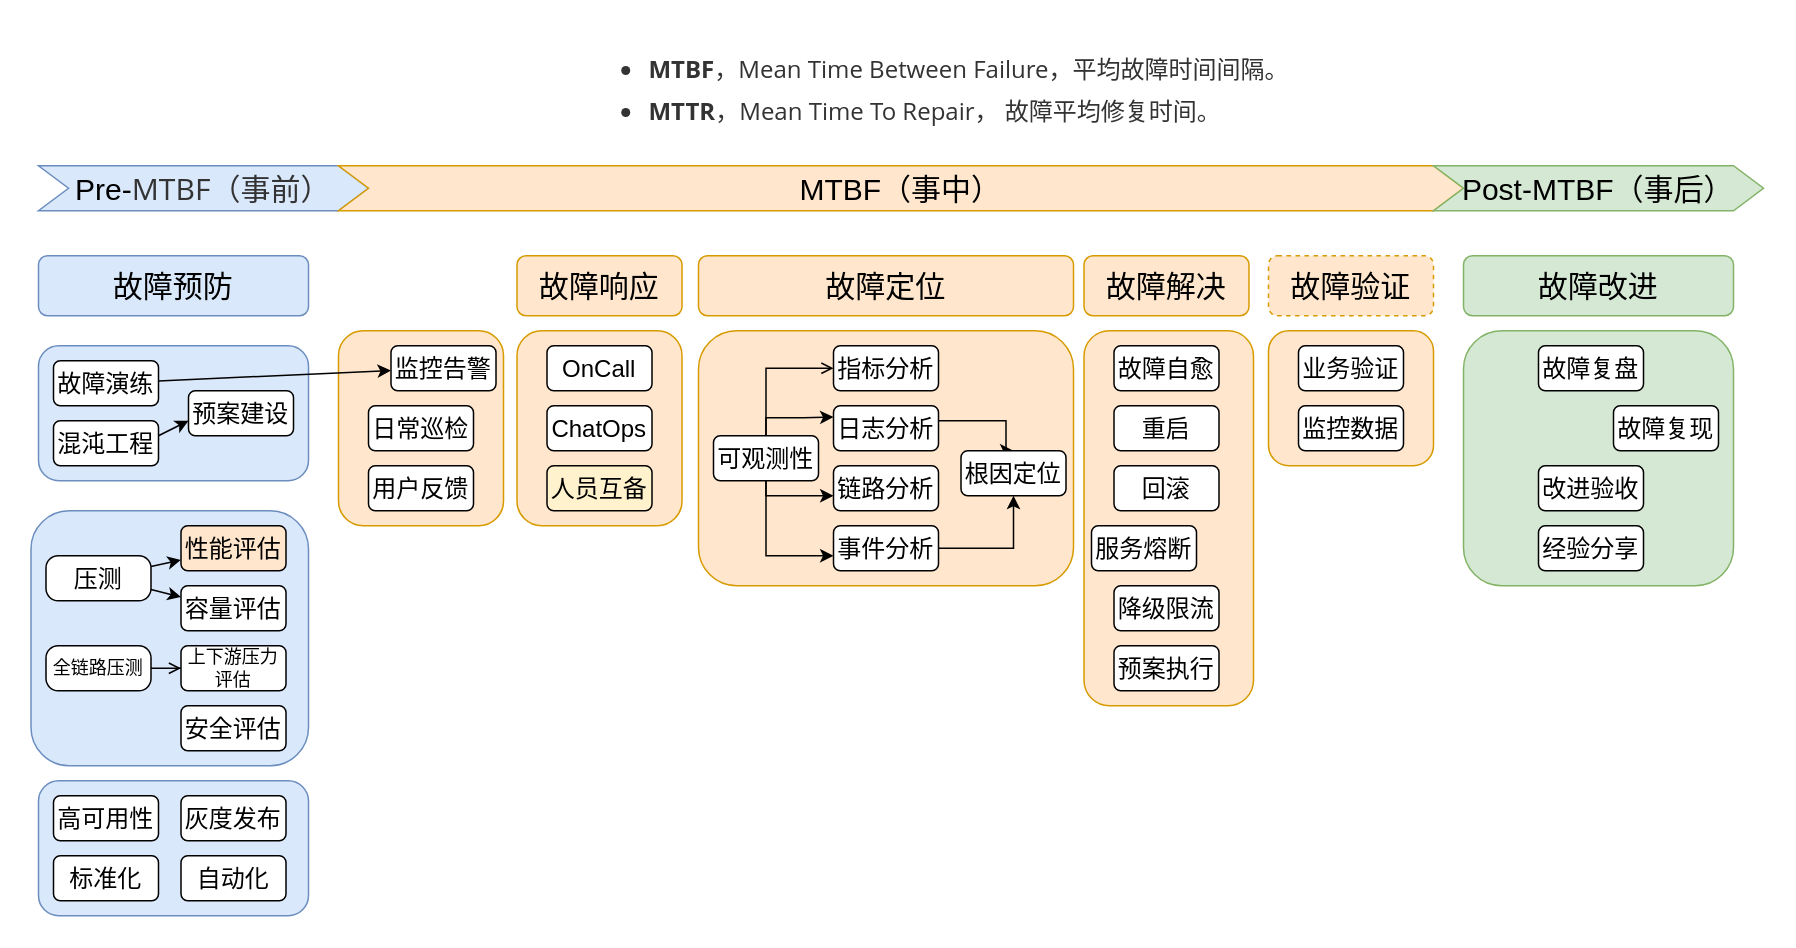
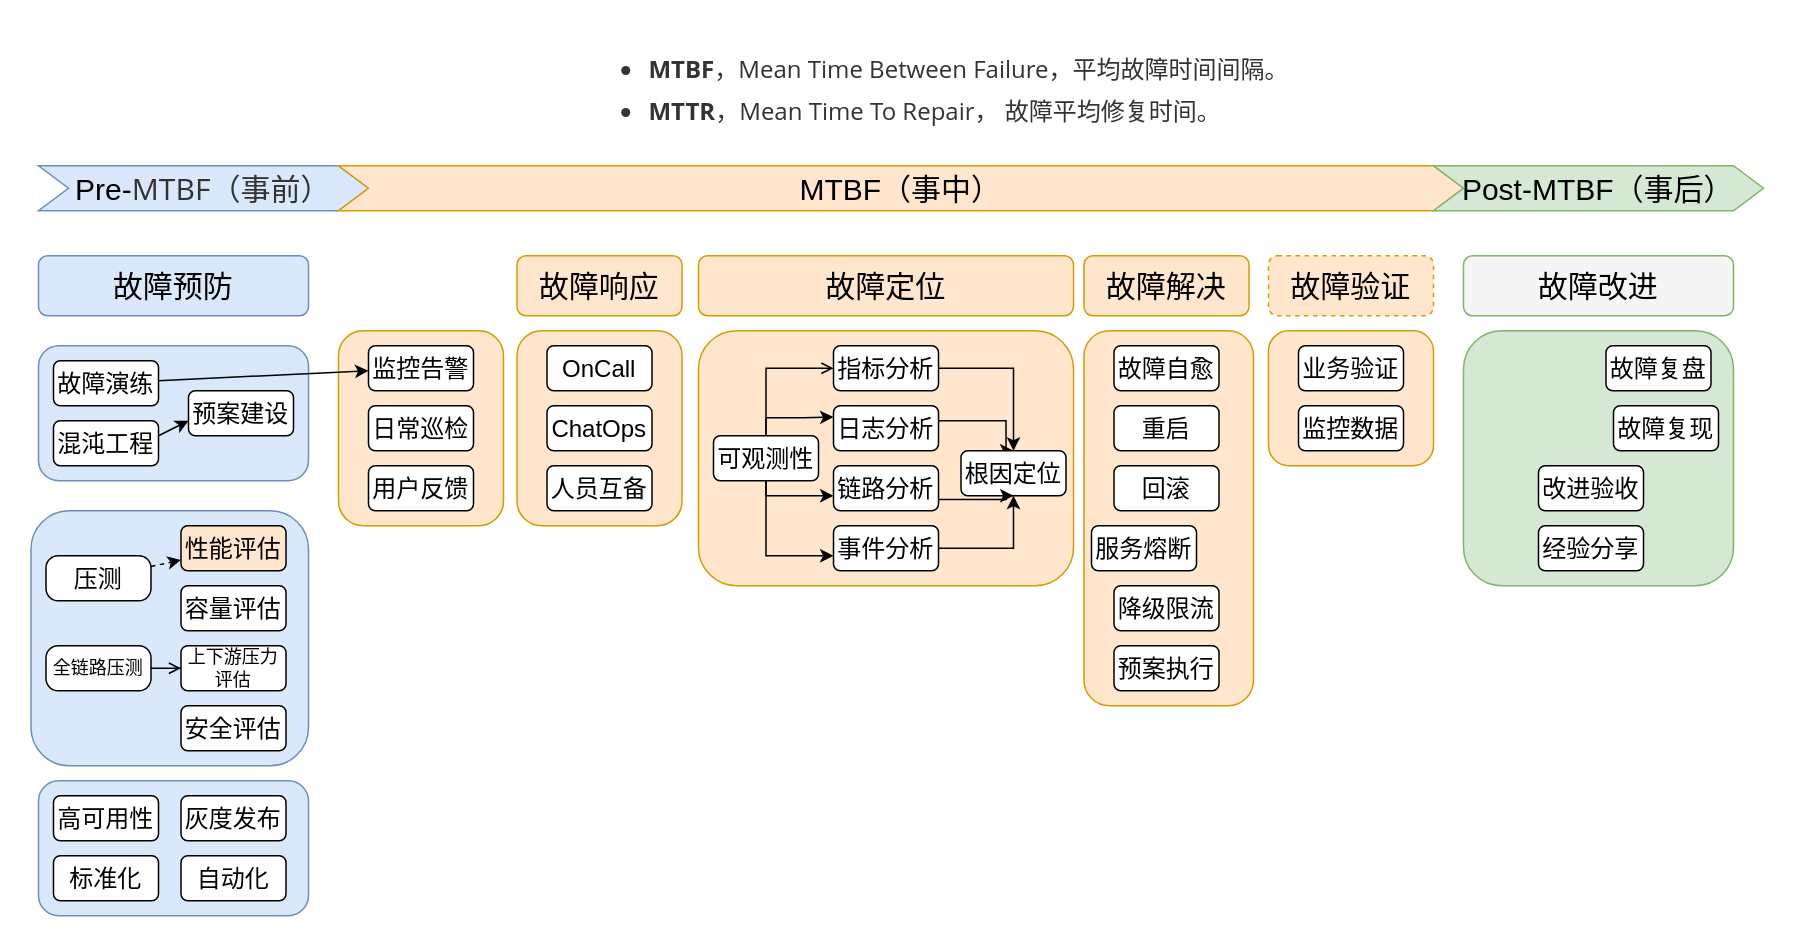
- <mxCell id="20" value="&lt;font style=&quot;font-size: 20px;&quot;&gt;故障改进&lt;/font&gt;" style="rounded=1;whiteSpace=wrap;html=1;fillColor=#d5e8d4;strokeColor=#82b366;" parent="1" vertex="1"><mxGeometry x="975" y="170" width="180" height="40" as="geometry" /></mxCell>
+ <mxCell id="20" value="&lt;font style=&quot;font-size: 20px;&quot;&gt;故障改进&lt;/font&gt;" style="rounded=1;whiteSpace=wrap;html=1;fillColor=#f5f5f5;strokeColor=#82b366;" parent="1" vertex="1"><mxGeometry x="975" y="170" width="180" height="40" as="geometry" /></mxCell>
- <mxCell id="39" value="&lt;font style=&quot;font-size: 16px;&quot;&gt;监控告警&lt;br&gt;&lt;/font&gt;" style="rounded=1;whiteSpace=wrap;html=1;" parent="1" vertex="1"><mxGeometry x="260" y="230" width="70" height="30" as="geometry" /></mxCell>
+ <mxCell id="39" value="&lt;font style=&quot;font-size: 16px;&quot;&gt;监控告警&lt;br&gt;&lt;/font&gt;" style="rounded=1;whiteSpace=wrap;html=1;" parent="1" vertex="1"><mxGeometry x="245" y="230" width="70" height="30" as="geometry" /></mxCell>
+ <mxCell id="47" value="" style="edgeStyle=orthogonalEdgeStyle;rounded=0;orthogonalLoop=1;jettySize=auto;html=1;entryX=0.5;entryY=0;entryDx=0;entryDy=0;" parent="1" source="48" target="54" edge="1"><mxGeometry relative="1" as="geometry" /></mxCell>
- <mxCell id="67" value="&lt;font style=&quot;font-size: 16px;&quot;&gt;故障复盘&lt;br&gt;&lt;/font&gt;" style="rounded=1;whiteSpace=wrap;html=1;" parent="1" vertex="1"><mxGeometry x="1025" y="230" width="70" height="30" as="geometry" /></mxCell>
+ <mxCell id="67" value="&lt;font style=&quot;font-size: 16px;&quot;&gt;故障复盘&lt;br&gt;&lt;/font&gt;" style="rounded=1;whiteSpace=wrap;html=1;" parent="1" vertex="1"><mxGeometry x="1070" y="230" width="70" height="30" as="geometry" /></mxCell>
- <mxCell id="44" value="&lt;font style=&quot;font-size: 16px;&quot;&gt;人员互备&lt;br&gt;&lt;/font&gt;" style="rounded=1;whiteSpace=wrap;html=1;fillColor=#fff2cc;" parent="1" vertex="1"><mxGeometry x="364" y="310" width="70" height="30" as="geometry" /></mxCell>
+ <mxCell id="44" value="&lt;font style=&quot;font-size: 16px;&quot;&gt;人员互备&lt;br&gt;&lt;/font&gt;" style="rounded=1;whiteSpace=wrap;html=1;" parent="1" vertex="1"><mxGeometry x="364" y="310" width="70" height="30" as="geometry" /></mxCell>
+ <mxCell id="58" value="" style="edgeStyle=orthogonalEdgeStyle;rounded=0;orthogonalLoop=1;jettySize=auto;html=1;entryX=0.5;entryY=1;entryDx=0;entryDy=0;exitX=1;exitY=0.75;exitDx=0;exitDy=0;" parent="1" source="51" target="54" edge="1"><mxGeometry relative="1" as="geometry"><mxPoint x="675" y="330" as="targetPoint" /><mxPoint x="635" y="375" as="sourcePoint" /><Array as="points"><mxPoint x="670" y="333" /></Array></mxGeometry></mxCell>
- <mxCell id="30" value="" style="rounded=0;orthogonalLoop=1;jettySize=auto;html=1;" parent="1" source="31" target="27" edge="1"><mxGeometry relative="1" as="geometry" /></mxCell>
+ <mxCell id="30" value="" style="rounded=0;orthogonalLoop=1;jettySize=auto;html=1;dashed=1;" parent="1" source="31" target="27" edge="1"><mxGeometry relative="1" as="geometry" /></mxCell>
- <mxCell id="32" value="" style="rounded=0;orthogonalLoop=1;jettySize=auto;html=1;entryX=0;entryY=0.25;entryDx=0;entryDy=0;exitX=1;exitY=0.75;exitDx=0;exitDy=0;" parent="1" source="31" target="23" edge="1"><mxGeometry relative="1" as="geometry"><mxPoint x="110" y="387" as="sourcePoint" /><mxPoint x="130" y="383" as="targetPoint" /></mxGeometry></mxCell>
